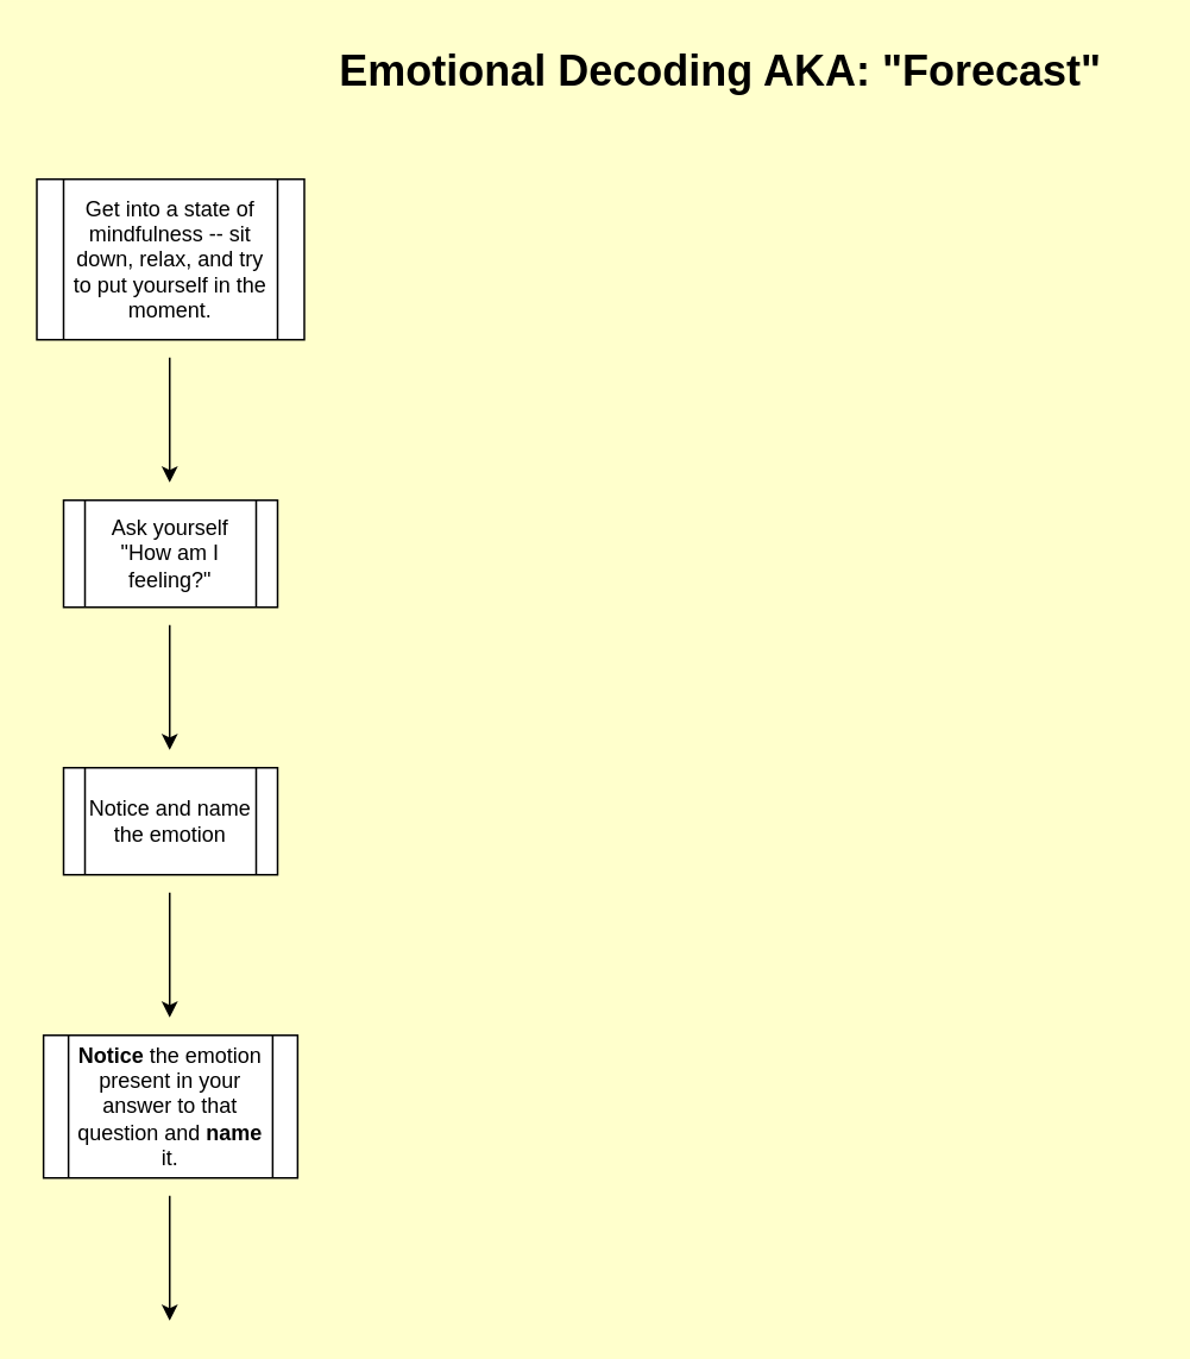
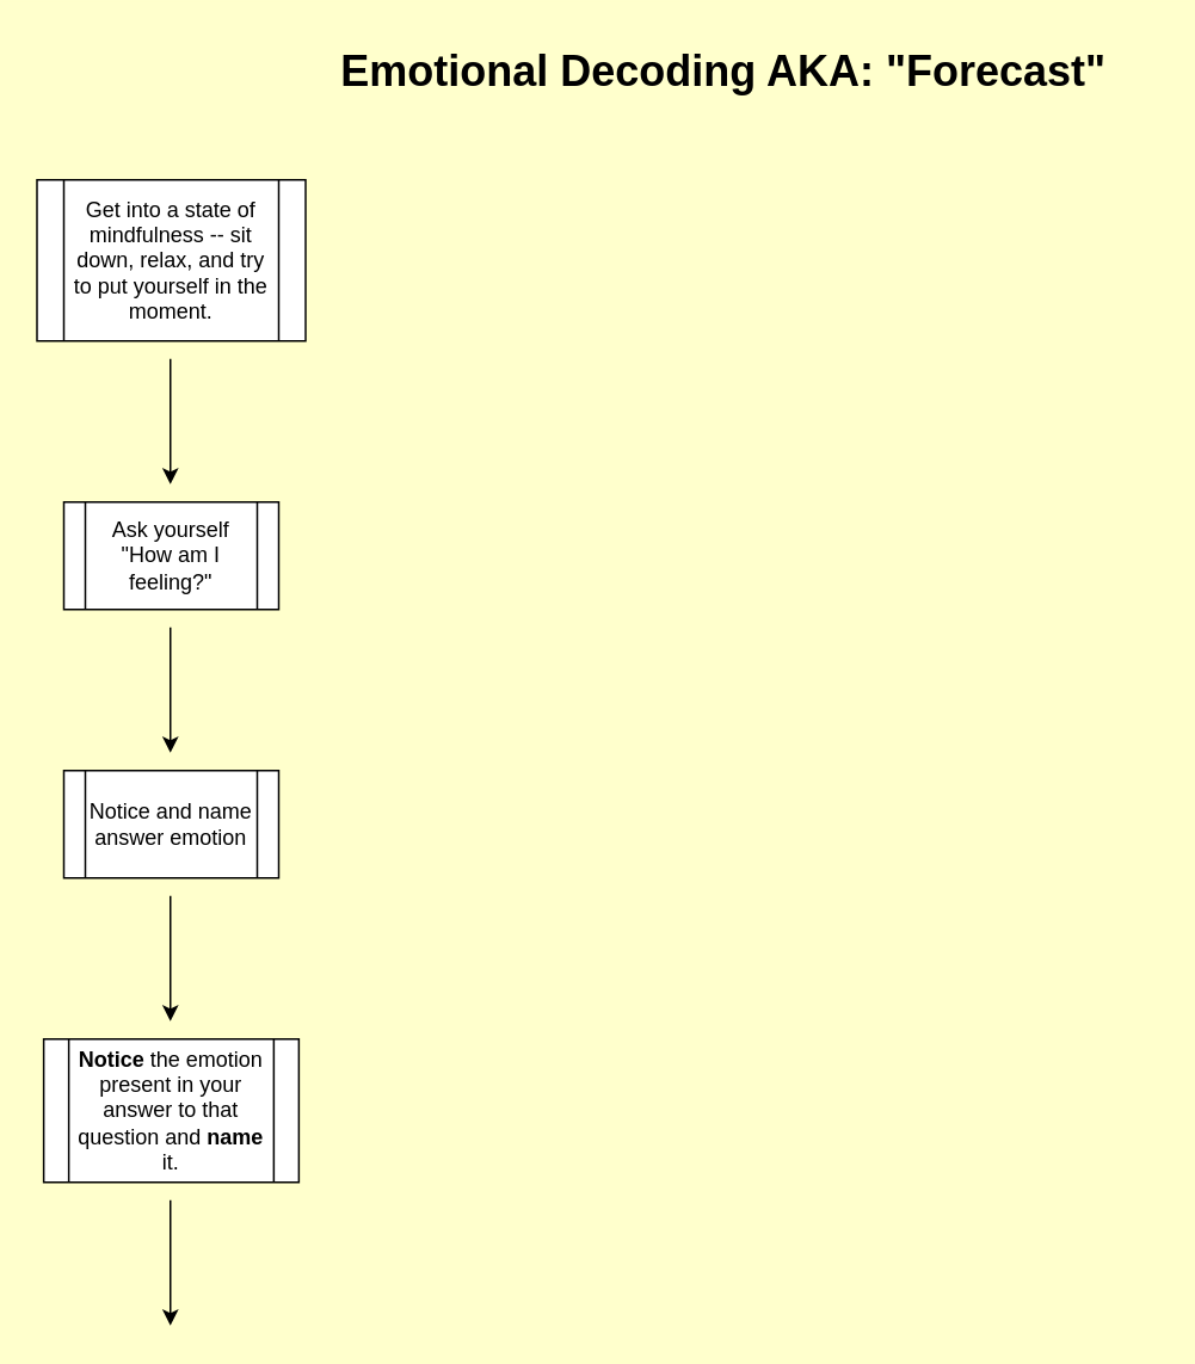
- <mxCell id="7" value="Notice and name the emotion" style="shape=process;whiteSpace=wrap;html=1;backgroundOutline=1;" vertex="1" parent="1"><mxGeometry x="35" y="430" width="120" height="60" as="geometry" /></mxCell>
+ <mxCell id="7" value="Notice and name answer emotion" style="shape=process;whiteSpace=wrap;html=1;backgroundOutline=1;" vertex="1" parent="1"><mxGeometry x="35" y="430" width="120" height="60" as="geometry" /></mxCell>
